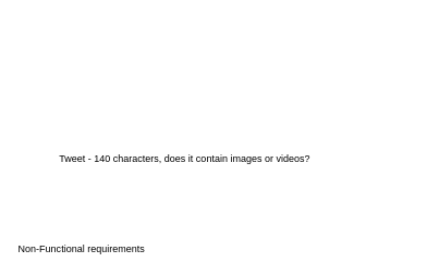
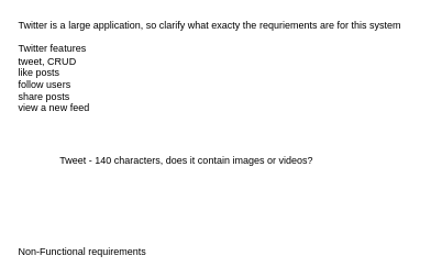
+ <mxCell id="2" value="Twitter is a large application, so clarify what exacty the requriements are for this system&lt;br&gt;&lt;br&gt;Twitter features&lt;br&gt;tweet, CRUD&lt;br&gt;like posts&lt;br&gt;follow users&lt;br&gt;share posts&lt;br&gt;view a new feed&lt;br&gt;&lt;br&gt;&amp;nbsp;" style="text;html=1;align=left;verticalAlign=middle;resizable=0;points=[];autosize=1;strokeColor=none;fillColor=none;" vertex="1" parent="1"><mxGeometry x="20" y="20" width="480" height="150" as="geometry" /></mxCell>
